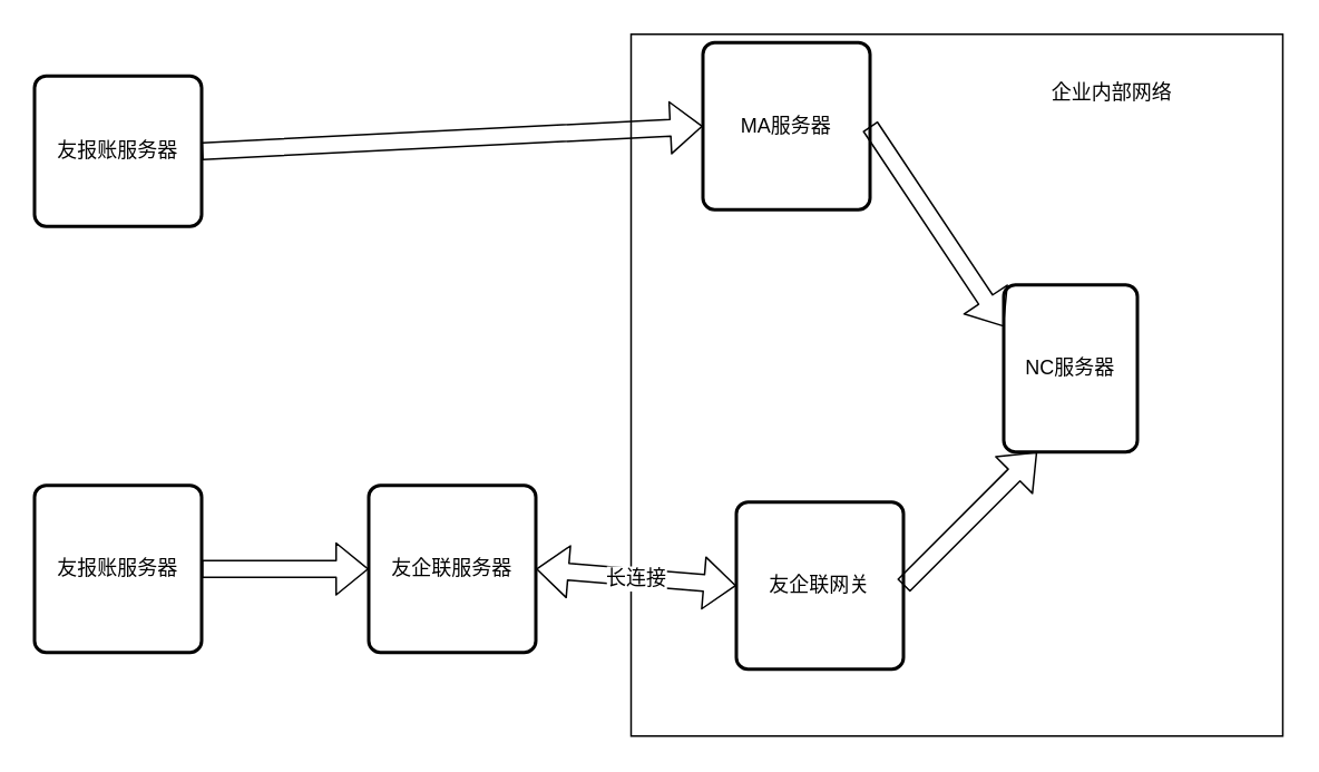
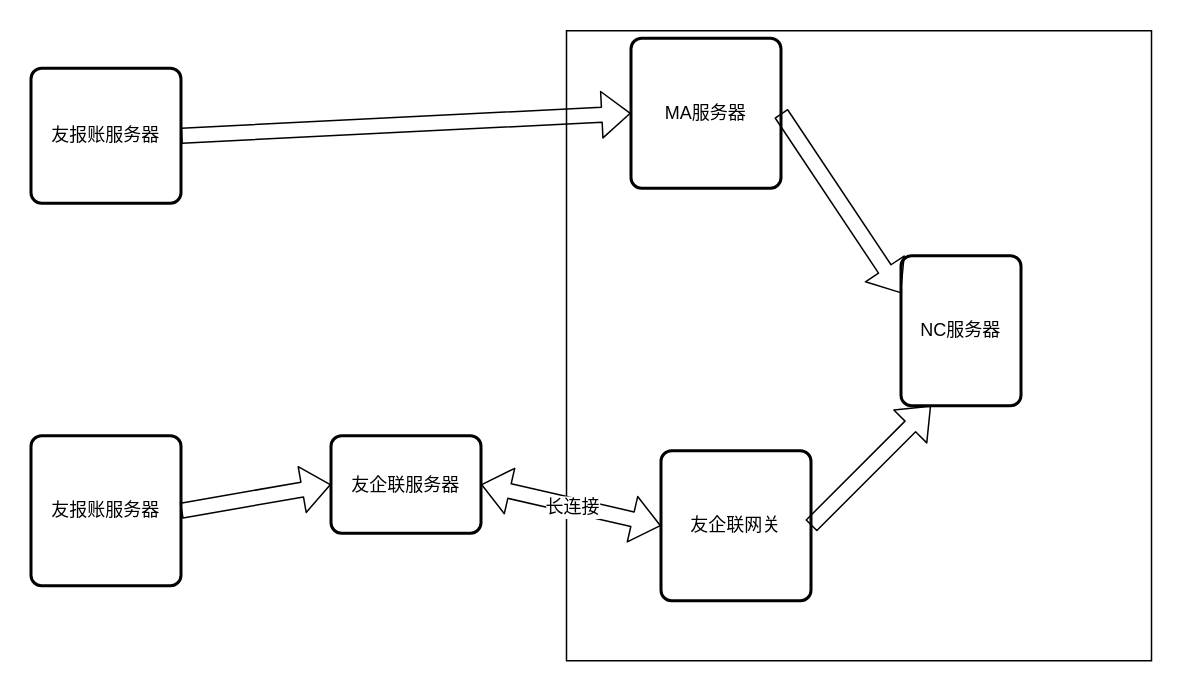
- <mxCell id="15" value="企业内部网络" style="text;html=1;strokeColor=none;fillColor=none;align=center;verticalAlign=middle;whiteSpace=wrap;rounded=0;" vertex="1" parent="1"><mxGeometry x="610" y="45" width="110" height="20" as="geometry" /></mxCell>
- <mxCell id="5" value="友企联服务器" style="rounded=1;whiteSpace=wrap;html=1;absoluteArcSize=1;arcSize=14;strokeWidth=2;" vertex="1" parent="1"><mxGeometry x="220" y="290" width="100" height="100" as="geometry" /></mxCell>
+ <mxCell id="5" value="友企联服务器" style="rounded=1;whiteSpace=wrap;html=1;absoluteArcSize=1;arcSize=14;strokeWidth=2;" vertex="1" parent="1"><mxGeometry x="220" y="290" width="100" height="65" as="geometry" /></mxCell>
